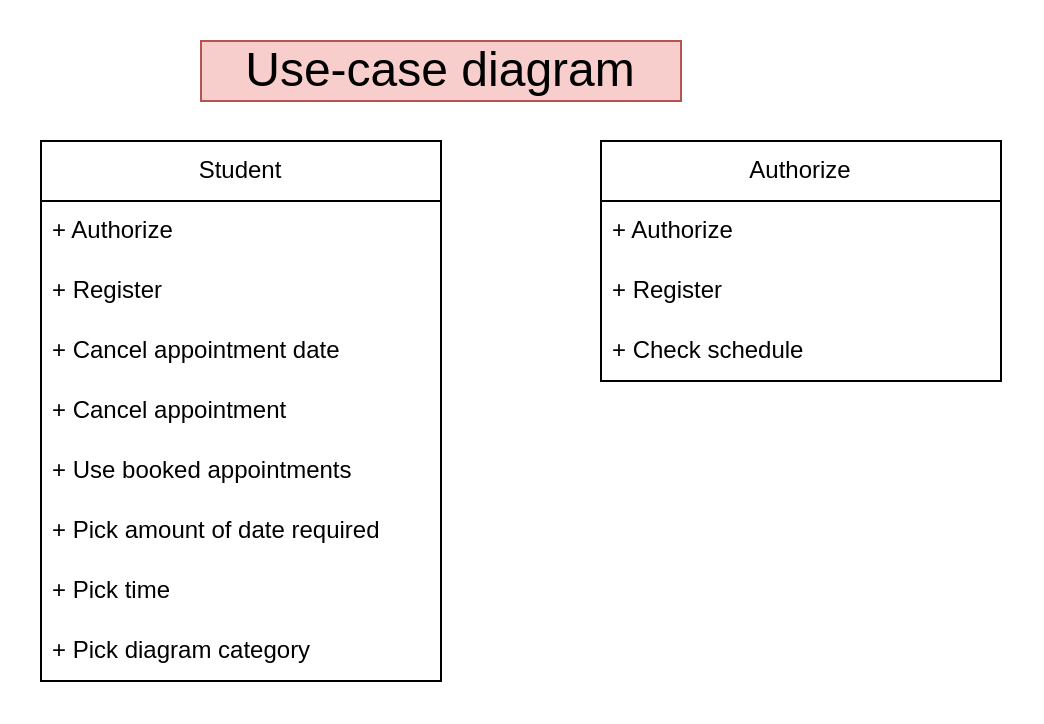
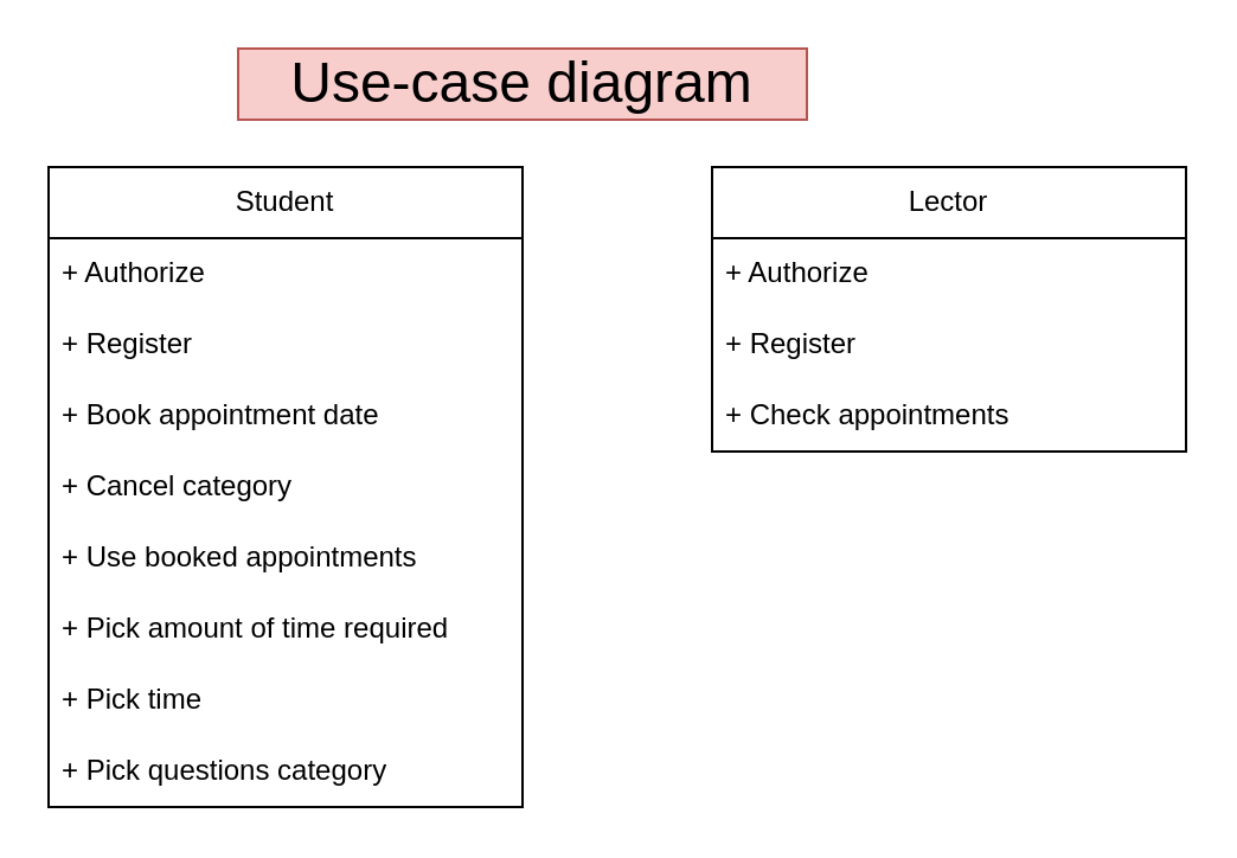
- <mxCell id="12" value="Authorize" style="swimlane;fontStyle=0;childLayout=stackLayout;horizontal=1;startSize=30;horizontalStack=0;resizeParent=1;resizeParentMax=0;resizeLast=0;collapsible=1;marginBottom=0;whiteSpace=wrap;html=1;" parent="1" vertex="1"><mxGeometry x="300" y="70" width="200" height="120" as="geometry" /></mxCell>
+ <mxCell id="12" value="Lector" style="swimlane;fontStyle=0;childLayout=stackLayout;horizontal=1;startSize=30;horizontalStack=0;resizeParent=1;resizeParentMax=0;resizeLast=0;collapsible=1;marginBottom=0;whiteSpace=wrap;html=1;" parent="1" vertex="1"><mxGeometry x="300" y="70" width="200" height="120" as="geometry" /></mxCell>
- <mxCell id="6" value="+ Cancel appointment date" style="text;strokeColor=none;fillColor=none;align=left;verticalAlign=middle;spacingLeft=4;spacingRight=4;overflow=hidden;points=[[0,0.5],[1,0.5]];portConstraint=eastwest;rotatable=0;whiteSpace=wrap;html=1;" parent="3" vertex="1"><mxGeometry y="90" width="200" height="30" as="geometry" /></mxCell>
+ <mxCell id="6" value="+ Book appointment date" style="text;strokeColor=none;fillColor=none;align=left;verticalAlign=middle;spacingLeft=4;spacingRight=4;overflow=hidden;points=[[0,0.5],[1,0.5]];portConstraint=eastwest;rotatable=0;whiteSpace=wrap;html=1;" parent="3" vertex="1"><mxGeometry y="90" width="200" height="30" as="geometry" /></mxCell>
- <mxCell id="15" value="+ Check schedule" style="text;strokeColor=none;fillColor=none;align=left;verticalAlign=middle;spacingLeft=4;spacingRight=4;overflow=hidden;points=[[0,0.5],[1,0.5]];portConstraint=eastwest;rotatable=0;whiteSpace=wrap;html=1;" parent="12" vertex="1"><mxGeometry y="90" width="200" height="30" as="geometry" /></mxCell>
+ <mxCell id="15" value="+ Check appointments" style="text;strokeColor=none;fillColor=none;align=left;verticalAlign=middle;spacingLeft=4;spacingRight=4;overflow=hidden;points=[[0,0.5],[1,0.5]];portConstraint=eastwest;rotatable=0;whiteSpace=wrap;html=1;" parent="12" vertex="1"><mxGeometry y="90" width="200" height="30" as="geometry" /></mxCell>
- <mxCell id="7" value="+ Cancel appointment&amp;nbsp;" style="text;strokeColor=none;fillColor=none;align=left;verticalAlign=middle;spacingLeft=4;spacingRight=4;overflow=hidden;points=[[0,0.5],[1,0.5]];portConstraint=eastwest;rotatable=0;whiteSpace=wrap;html=1;" parent="3" vertex="1"><mxGeometry y="120" width="200" height="30" as="geometry" /></mxCell>
+ <mxCell id="7" value="+ Cancel category&amp;nbsp;" style="text;strokeColor=none;fillColor=none;align=left;verticalAlign=middle;spacingLeft=4;spacingRight=4;overflow=hidden;points=[[0,0.5],[1,0.5]];portConstraint=eastwest;rotatable=0;whiteSpace=wrap;html=1;" parent="3" vertex="1"><mxGeometry y="120" width="200" height="30" as="geometry" /></mxCell>
- <mxCell id="9" value="+ Pick amount of date required" style="text;strokeColor=none;fillColor=none;align=left;verticalAlign=middle;spacingLeft=4;spacingRight=4;overflow=hidden;points=[[0,0.5],[1,0.5]];portConstraint=eastwest;rotatable=0;whiteSpace=wrap;html=1;" parent="3" vertex="1"><mxGeometry y="180" width="200" height="30" as="geometry" /></mxCell>
+ <mxCell id="9" value="+ Pick amount of time required" style="text;strokeColor=none;fillColor=none;align=left;verticalAlign=middle;spacingLeft=4;spacingRight=4;overflow=hidden;points=[[0,0.5],[1,0.5]];portConstraint=eastwest;rotatable=0;whiteSpace=wrap;html=1;" parent="3" vertex="1"><mxGeometry y="180" width="200" height="30" as="geometry" /></mxCell>
- <mxCell id="11" value="+ Pick diagram category" style="text;strokeColor=none;fillColor=none;align=left;verticalAlign=middle;spacingLeft=4;spacingRight=4;overflow=hidden;points=[[0,0.5],[1,0.5]];portConstraint=eastwest;rotatable=0;whiteSpace=wrap;html=1;" vertex="1" parent="3"><mxGeometry y="240" width="200" height="30" as="geometry" /></mxCell>
+ <mxCell id="11" value="+ Pick questions category" style="text;strokeColor=none;fillColor=none;align=left;verticalAlign=middle;spacingLeft=4;spacingRight=4;overflow=hidden;points=[[0,0.5],[1,0.5]];portConstraint=eastwest;rotatable=0;whiteSpace=wrap;html=1;" vertex="1" parent="3"><mxGeometry y="240" width="200" height="30" as="geometry" /></mxCell>
